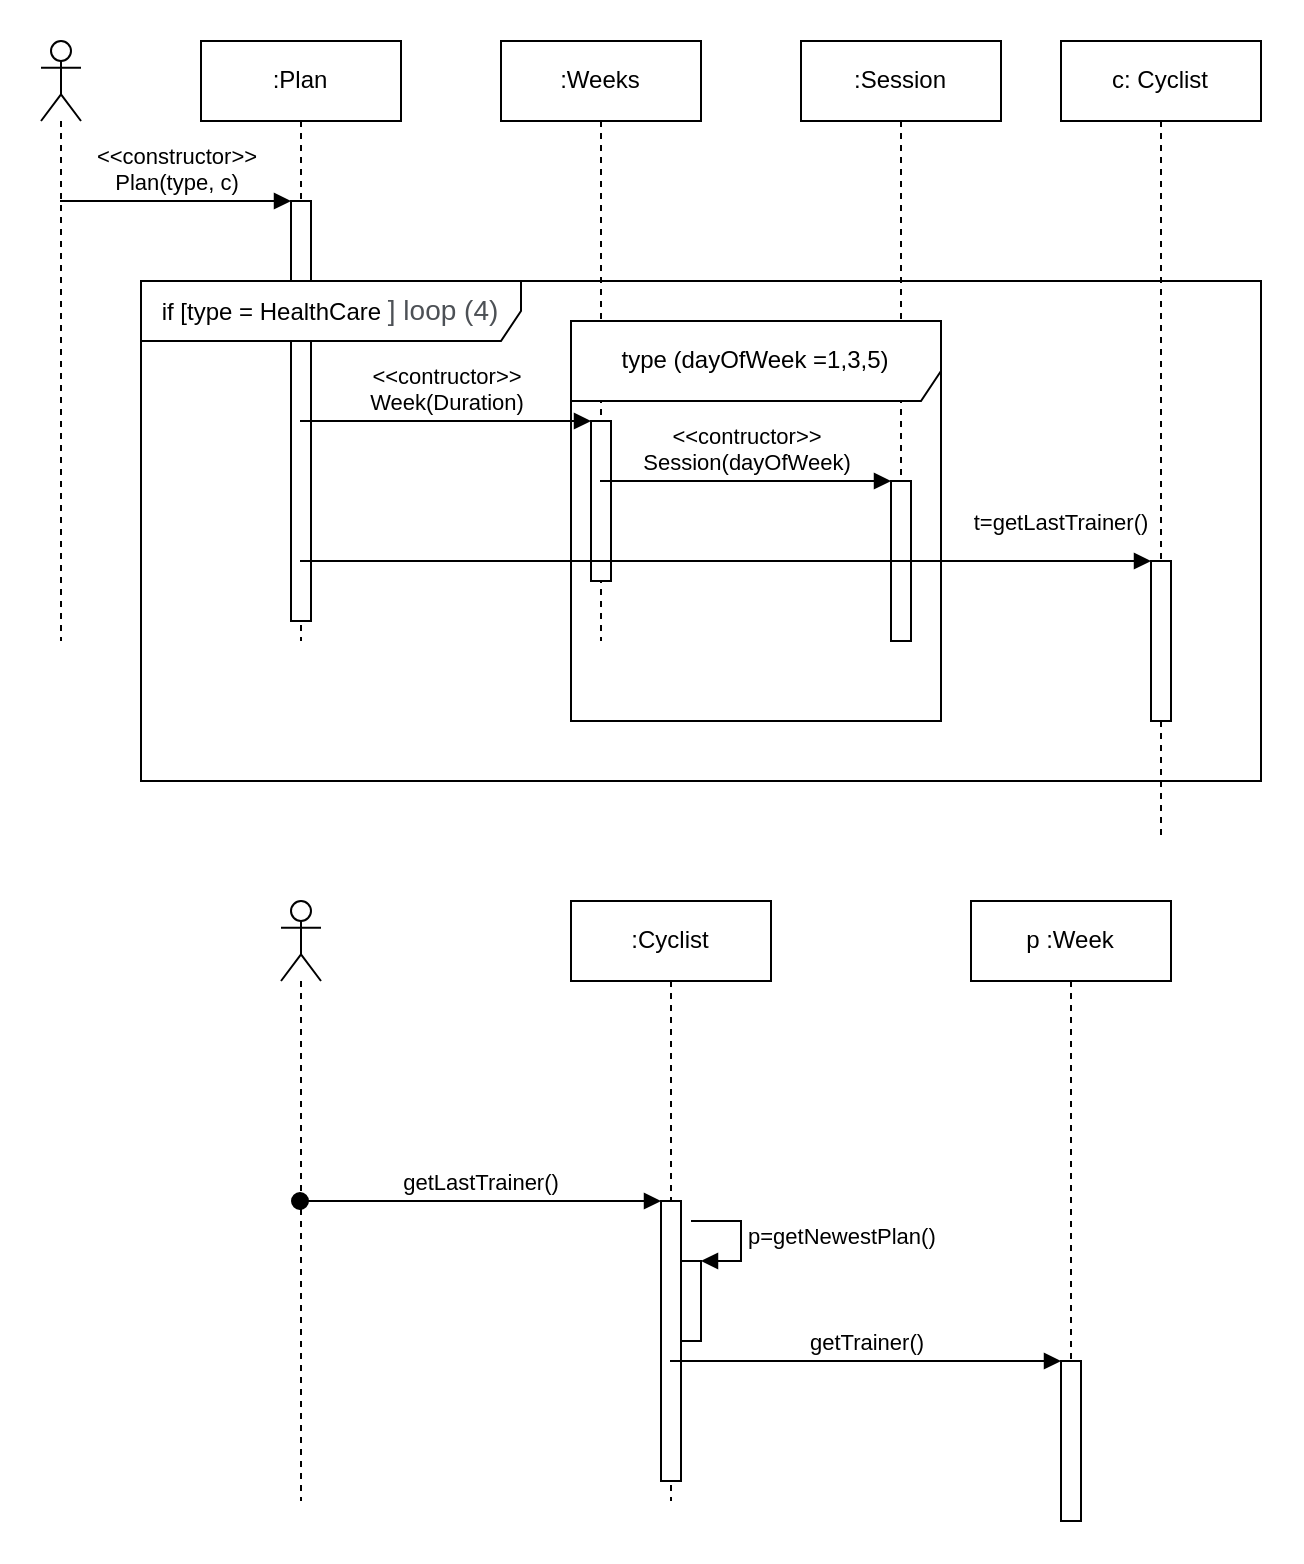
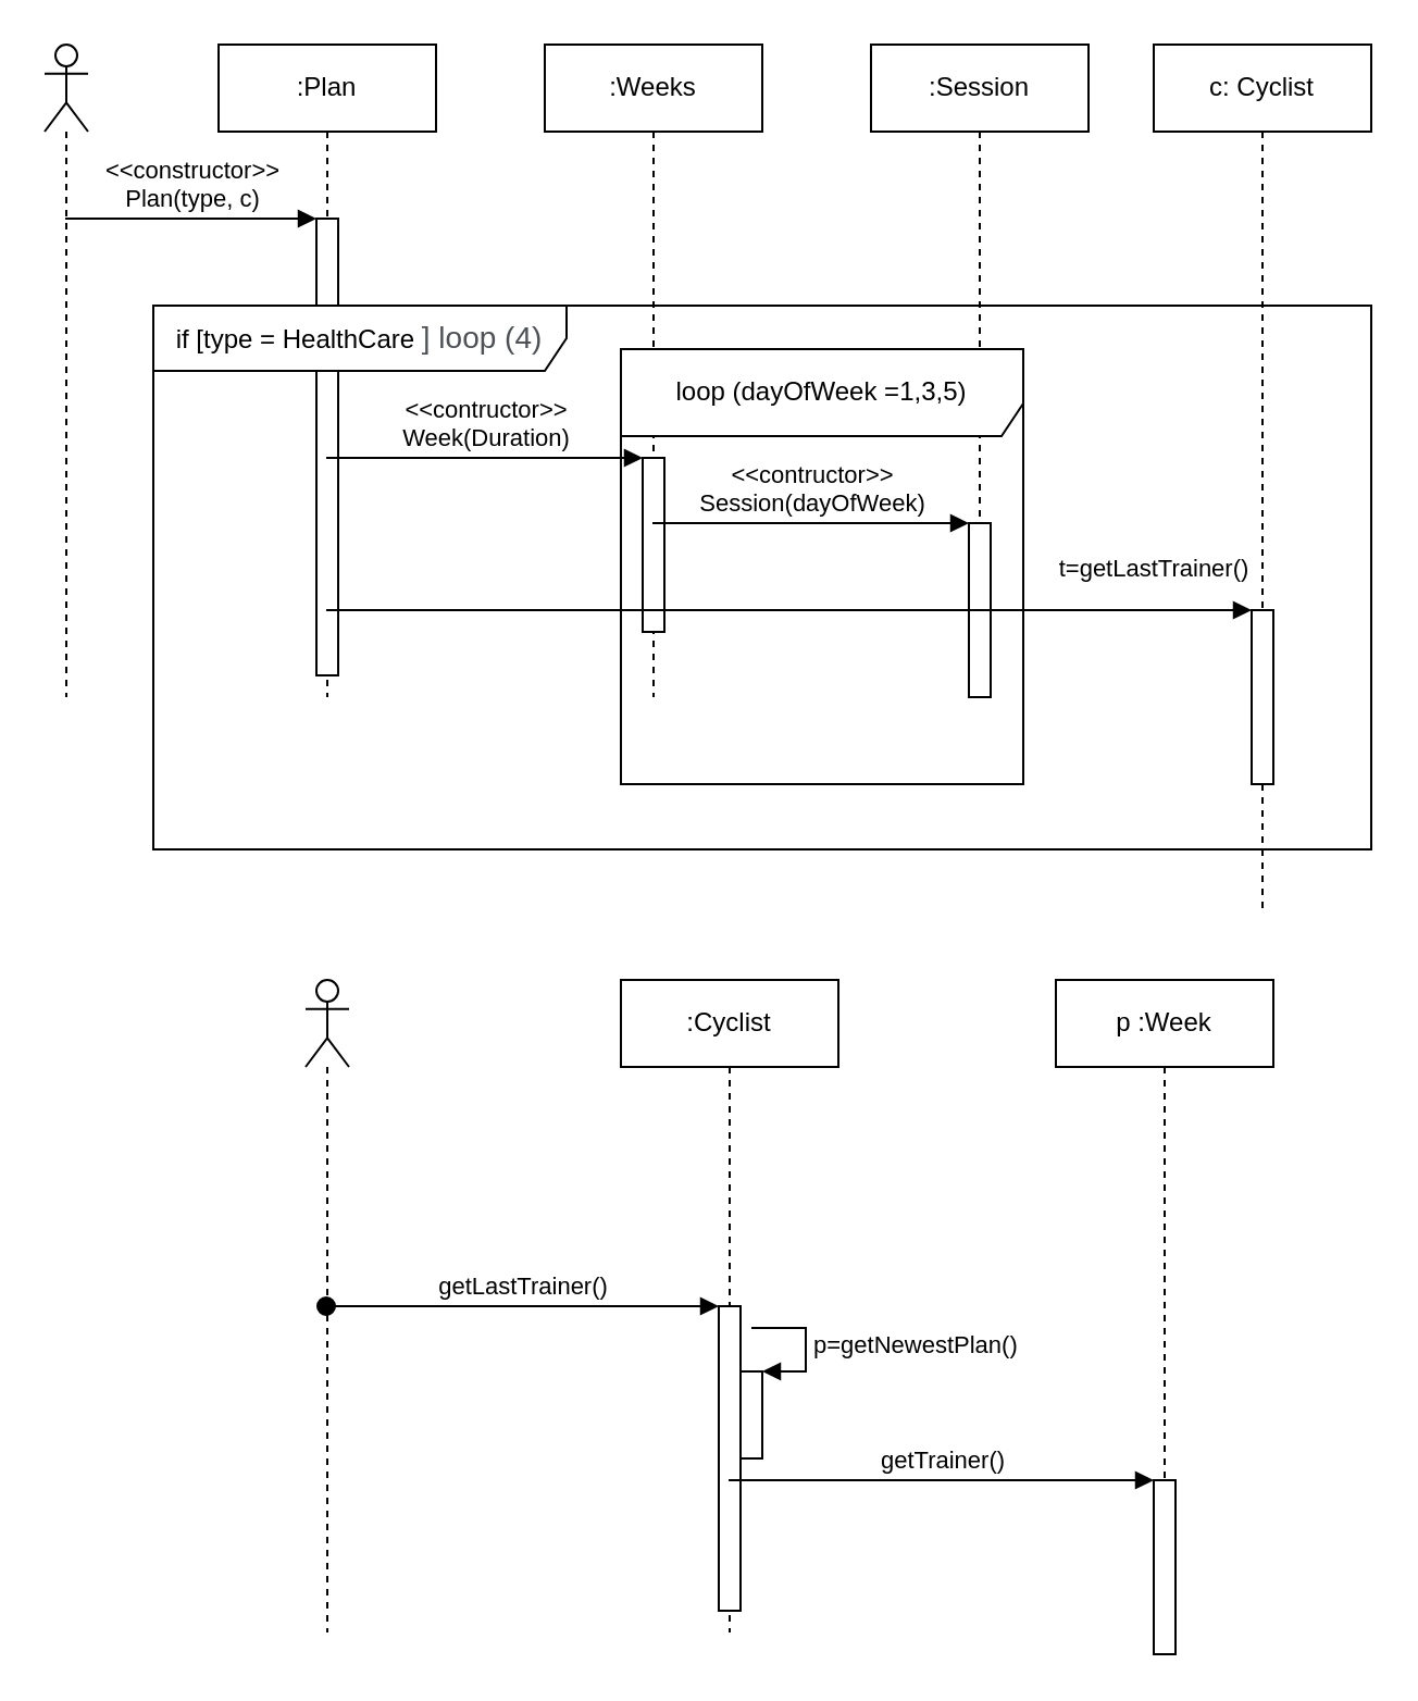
- <mxCell id="15" value="type (dayOfWeek =1,3,5)" style="shape=umlFrame;whiteSpace=wrap;html=1;width=190;height=40;" vertex="1" parent="12"><mxGeometry x="-245" y="140" width="185" height="200" as="geometry" /></mxCell>
+ <mxCell id="15" value="loop (dayOfWeek =1,3,5)" style="shape=umlFrame;whiteSpace=wrap;html=1;width=190;height=40;" vertex="1" parent="12"><mxGeometry x="-245" y="140" width="185" height="200" as="geometry" /></mxCell>
